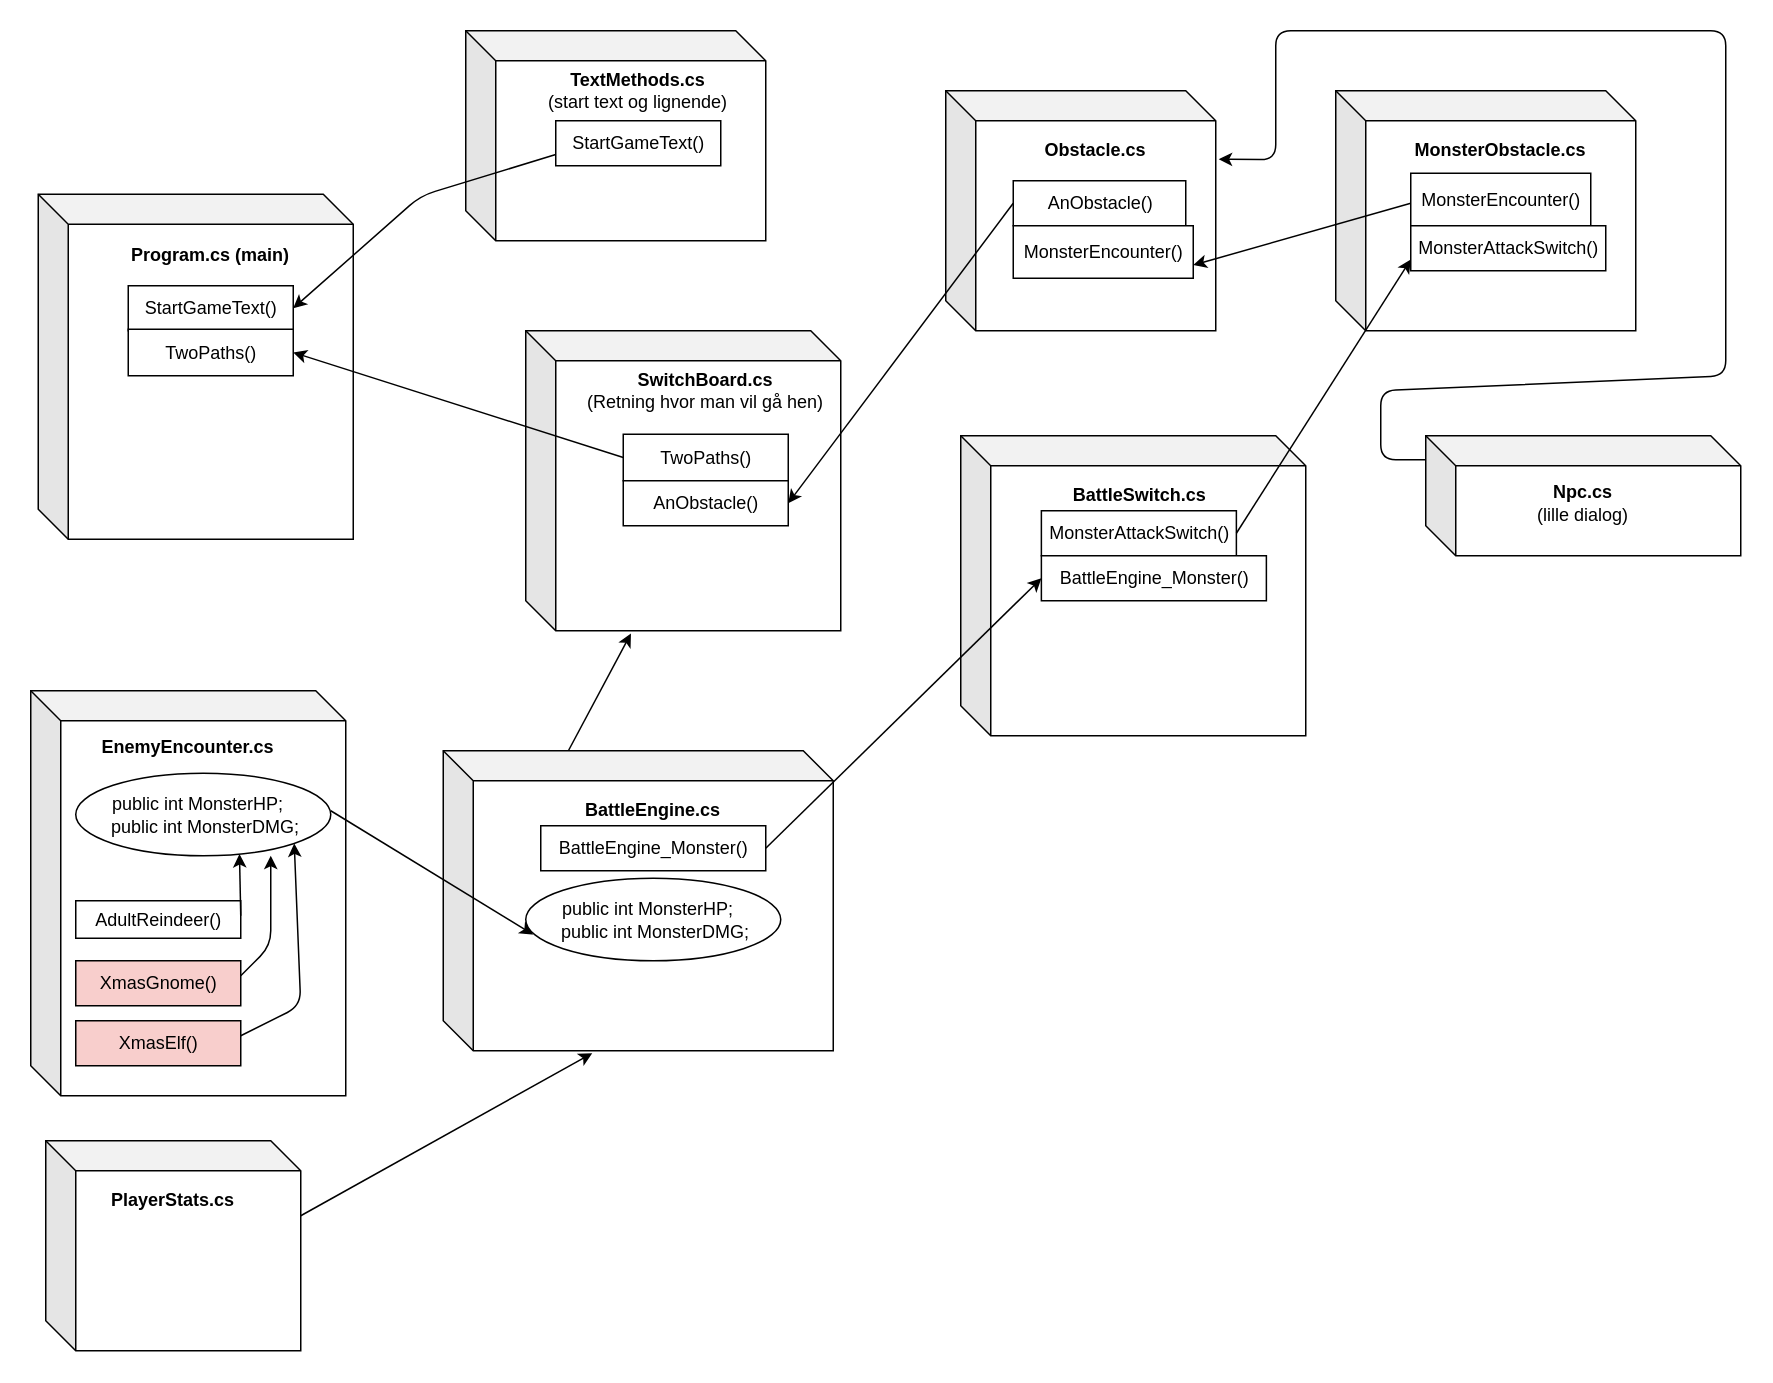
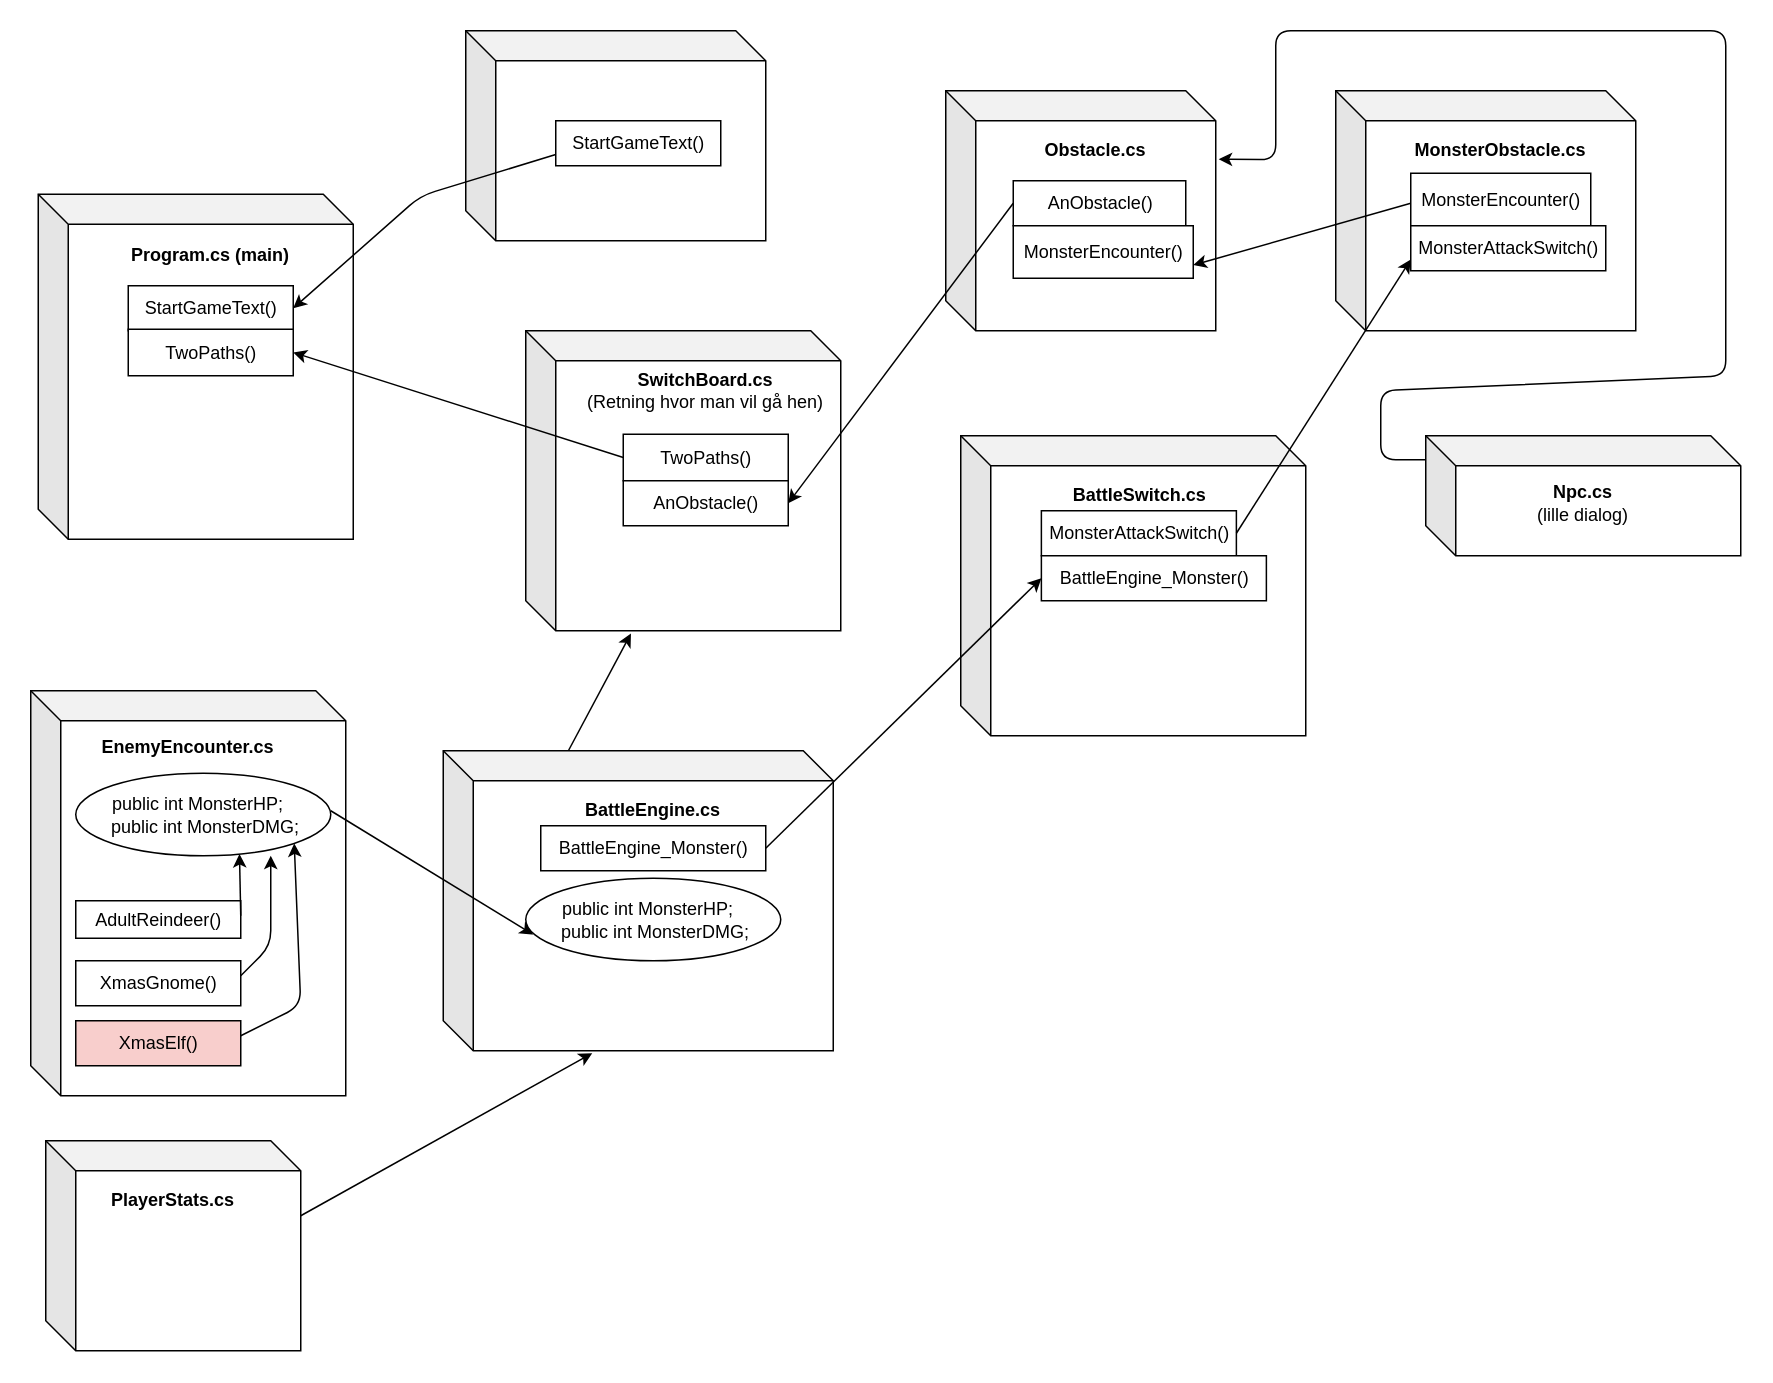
- <mxCell id="5" value="&lt;b&gt;TextMethods.cs&lt;/b&gt;&lt;br&gt;(start text og lignende)" style="text;html=1;strokeColor=none;fillColor=none;align=center;verticalAlign=middle;whiteSpace=wrap;rounded=0;" vertex="1" parent="1"><mxGeometry x="360" y="50" width="130" height="20" as="geometry" /></mxCell>
- <mxCell id="42" value="XmasGnome()" style="html=1;fillColor=#f8cecc;" vertex="1" parent="1"><mxGeometry x="50" y="640" width="110" height="30" as="geometry" /></mxCell>
+ <mxCell id="42" value="XmasGnome()" style="html=1;" vertex="1" parent="1"><mxGeometry x="50" y="640" width="110" height="30" as="geometry" /></mxCell>
